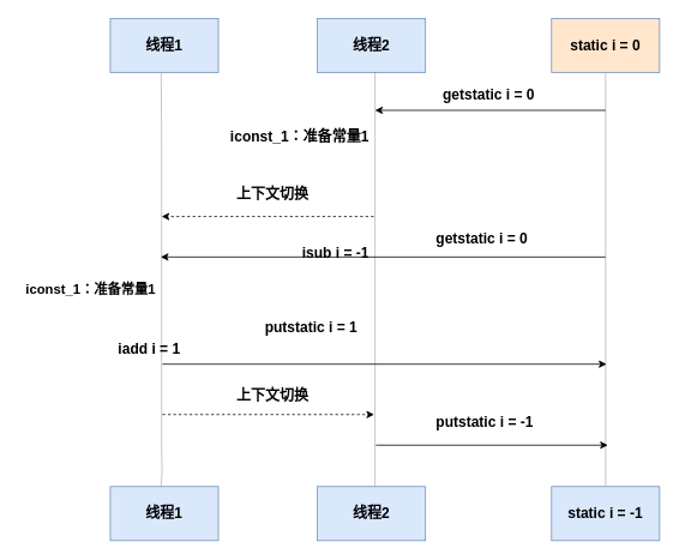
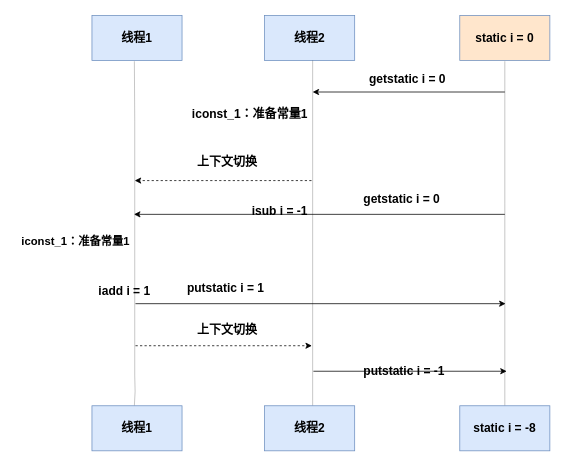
- <mxCell id="19" value="&lt;b style=&quot;forced-color-adjust: none; color: rgb(0, 0, 0); font-family: Helvetica; font-size: 16px; font-style: normal; font-variant-ligatures: normal; font-variant-caps: normal; letter-spacing: normal; orphans: 2; text-align: center; text-indent: 0px; text-transform: none; widows: 2; word-spacing: 0px; -webkit-text-stroke-width: 0px; white-space: nowrap; background-color: rgb(255, 255, 255); text-decoration-thickness: initial; text-decoration-style: initial; text-decoration-color: initial;&quot;&gt;putstatic i = 1&lt;/b&gt;" style="text;whiteSpace=wrap;html=1;" vertex="1" parent="1"><mxGeometry x="292" y="347" width="140" height="40" as="geometry" /></mxCell>
+ <mxCell id="19" value="&lt;b style=&quot;forced-color-adjust: none; color: rgb(0, 0, 0); font-family: Helvetica; font-size: 16px; font-style: normal; font-variant-ligatures: normal; font-variant-caps: normal; letter-spacing: normal; orphans: 2; text-align: center; text-indent: 0px; text-transform: none; widows: 2; word-spacing: 0px; -webkit-text-stroke-width: 0px; white-space: nowrap; background-color: rgb(255, 255, 255); text-decoration-thickness: initial; text-decoration-style: initial; text-decoration-color: initial;&quot;&gt;putstatic i = 1&lt;/b&gt;" style="text;whiteSpace=wrap;html=1;" vertex="1" parent="1"><mxGeometry x="247" y="367" width="140" height="40" as="geometry" /></mxCell>
- <mxCell id="17" value="&lt;b style=&quot;forced-color-adjust: none; color: rgb(0, 0, 0); font-family: Helvetica; font-size: 16px; font-style: normal; font-variant-ligatures: normal; font-variant-caps: normal; letter-spacing: normal; orphans: 2; text-align: center; text-indent: 0px; text-transform: none; widows: 2; word-spacing: 0px; -webkit-text-stroke-width: 0px; white-space: nowrap; background-color: rgb(255, 255, 255); text-decoration-thickness: initial; text-decoration-style: initial; text-decoration-color: initial;&quot;&gt;putstatic i = -1&lt;/b&gt;" style="text;whiteSpace=wrap;html=1;" vertex="1" parent="1"><mxGeometry x="482" y="452" width="140" height="40" as="geometry" /></mxCell>
+ <mxCell id="17" value="&lt;b style=&quot;forced-color-adjust: none; color: rgb(0, 0, 0); font-family: Helvetica; font-size: 16px; font-style: normal; font-variant-ligatures: normal; font-variant-caps: normal; letter-spacing: normal; orphans: 2; text-align: center; text-indent: 0px; text-transform: none; widows: 2; word-spacing: 0px; -webkit-text-stroke-width: 0px; white-space: nowrap; background-color: rgb(255, 255, 255); text-decoration-thickness: initial; text-decoration-style: initial; text-decoration-color: initial;&quot;&gt;putstatic i = -1&lt;/b&gt;" style="text;whiteSpace=wrap;html=1;" vertex="1" parent="1"><mxGeometry x="482" y="477" width="140" height="40" as="geometry" /></mxCell>
- <mxCell id="10" value="&lt;font style=&quot;font-size: 16px;&quot;&gt;&lt;b&gt;static i = -1&lt;/b&gt;&lt;/font&gt;" style="rounded=0;whiteSpace=wrap;html=1;fillColor=#dae8fc;strokeColor=#6c8ebf;" vertex="1" parent="1"><mxGeometry x="612" y="540" width="120" height="60" as="geometry" /></mxCell>
+ <mxCell id="10" value="&lt;font style=&quot;font-size: 16px;&quot;&gt;&lt;b&gt;static i = -8&lt;/b&gt;&lt;/font&gt;" style="rounded=0;whiteSpace=wrap;html=1;fillColor=#dae8fc;strokeColor=#6c8ebf;" vertex="1" parent="1"><mxGeometry x="612" y="540" width="120" height="60" as="geometry" /></mxCell>
